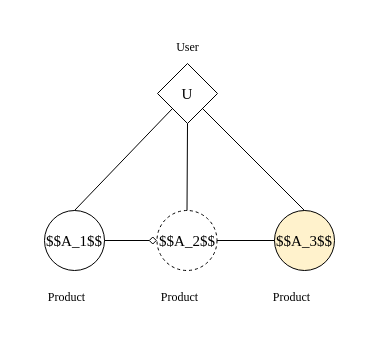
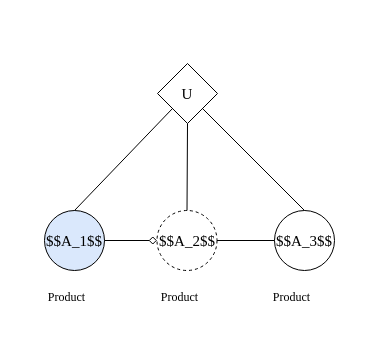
- <mxCell id="4" value="User" style="text;html=1;strokeColor=none;fillColor=none;align=center;verticalAlign=middle;whiteSpace=wrap;rounded=0;fontFamily=Times New Roman;container=0;" vertex="1" parent="1"><mxGeometry x="149.5" y="30" width="75" height="33" as="geometry" /></mxCell>
- <mxCell id="5" value="&lt;font style=&quot;font-size: 15px;&quot;&gt;$$A_1$$&lt;/font&gt;" style="ellipse;whiteSpace=wrap;html=1;aspect=fixed;fontFamily=Times New Roman;container=0;" vertex="1" parent="1"><mxGeometry x="44" y="210" width="60" height="60" as="geometry" /></mxCell>
+ <mxCell id="5" value="&lt;font style=&quot;font-size: 15px;&quot;&gt;$$A_1$$&lt;/font&gt;" style="ellipse;whiteSpace=wrap;html=1;aspect=fixed;fontFamily=Times New Roman;container=0;fillColor=#dae8fc;" vertex="1" parent="1"><mxGeometry x="44" y="210" width="60" height="60" as="geometry" /></mxCell>
- <mxCell id="12" value="&lt;font style=&quot;font-size: 15px;&quot;&gt;$$A_3$$&lt;/font&gt;" style="ellipse;whiteSpace=wrap;html=1;aspect=fixed;fontFamily=Times New Roman;container=0;fillColor=#fff2cc;" vertex="1" parent="1"><mxGeometry x="274" y="210" width="60" height="60" as="geometry" /></mxCell>
+ <mxCell id="12" value="&lt;font style=&quot;font-size: 15px;&quot;&gt;$$A_3$$&lt;/font&gt;" style="ellipse;whiteSpace=wrap;html=1;aspect=fixed;fontFamily=Times New Roman;container=0;" vertex="1" parent="1"><mxGeometry x="274" y="210" width="60" height="60" as="geometry" /></mxCell>
